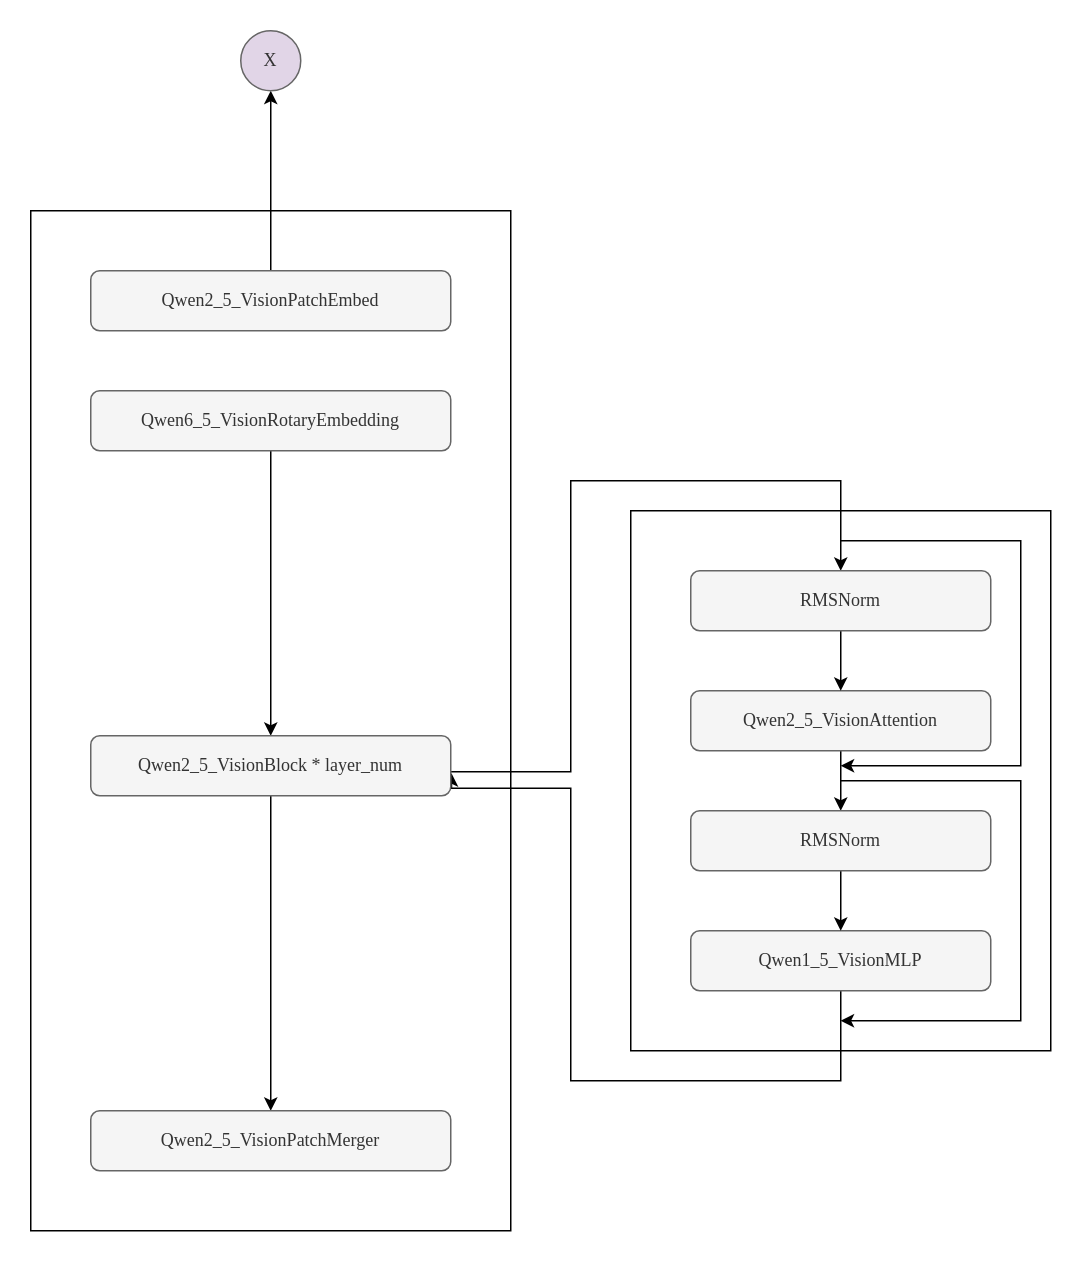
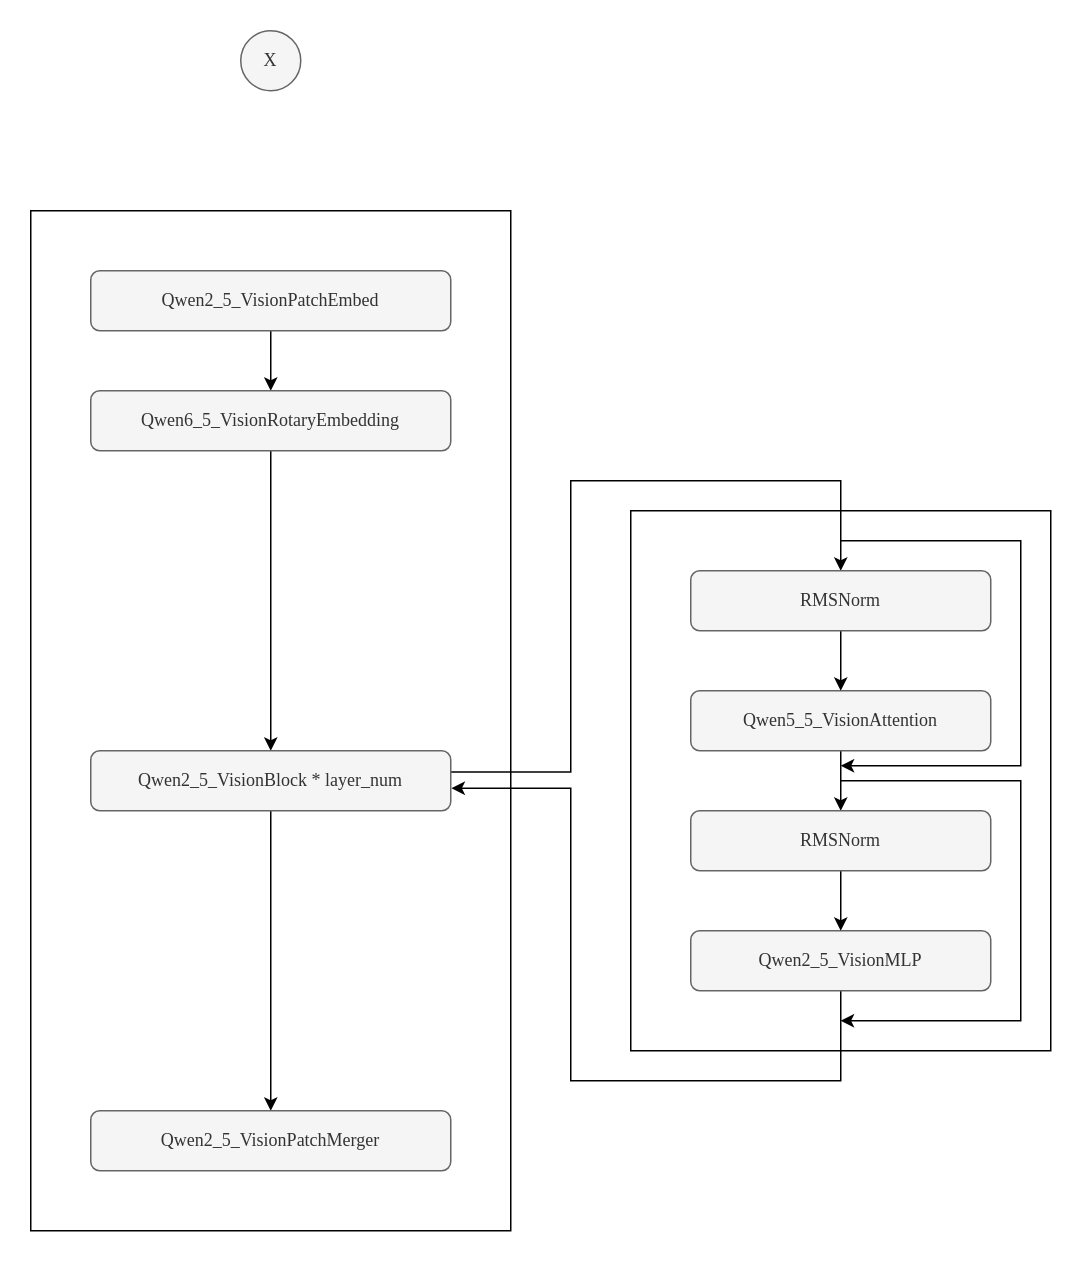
- <mxCell id="20" value="&lt;font face=&quot;Comic Sans MS&quot;&gt;X&lt;/font&gt;" style="ellipse;whiteSpace=wrap;html=1;aspect=fixed;fillColor=#e1d5e7;fontColor=#333333;strokeColor=#666666;" vertex="1" parent="1"><mxGeometry x="160" y="20" width="40" height="40" as="geometry" /></mxCell>
+ <mxCell id="20" value="&lt;font face=&quot;Comic Sans MS&quot;&gt;X&lt;/font&gt;" style="ellipse;whiteSpace=wrap;html=1;aspect=fixed;fillColor=#f5f5f5;fontColor=#333333;strokeColor=#666666;" vertex="1" parent="1"><mxGeometry x="160" y="20" width="40" height="40" as="geometry" /></mxCell>
- <mxCell id="5" value="" style="edgeStyle=orthogonalEdgeStyle;rounded=0;orthogonalLoop=1;jettySize=auto;html=1;" edge="1" parent="1" source="6" target="20"><mxGeometry relative="1" as="geometry" /></mxCell>
+ <mxCell id="5" value="" style="edgeStyle=orthogonalEdgeStyle;rounded=0;orthogonalLoop=1;jettySize=auto;html=1;" edge="1" parent="1" source="6" target="8"><mxGeometry relative="1" as="geometry" /></mxCell>
- <mxCell id="14" value="&lt;font face=&quot;Comic Sans MS&quot;&gt;Qwen2_5_VisionAttention&lt;/font&gt;" style="rounded=1;whiteSpace=wrap;html=1;fillColor=#f5f5f5;strokeColor=#666666;fontColor=#333333;" vertex="1" parent="1"><mxGeometry x="460" y="460" width="200" height="40" as="geometry" /></mxCell>
+ <mxCell id="14" value="&lt;font face=&quot;Comic Sans MS&quot;&gt;Qwen5_5_VisionAttention&lt;/font&gt;" style="rounded=1;whiteSpace=wrap;html=1;fillColor=#f5f5f5;strokeColor=#666666;fontColor=#333333;" vertex="1" parent="1"><mxGeometry x="460" y="460" width="200" height="40" as="geometry" /></mxCell>
- <mxCell id="11" value="&lt;font face=&quot;Comic Sans MS&quot;&gt;Qwen2_5_VisionBlock * layer_num&lt;/font&gt;" style="rounded=1;whiteSpace=wrap;html=1;fillColor=#f5f5f5;strokeColor=#666666;fontColor=#333333;" vertex="1" parent="1"><mxGeometry x="60" y="490" width="240" height="40" as="geometry" /></mxCell>
+ <mxCell id="11" value="&lt;font face=&quot;Comic Sans MS&quot;&gt;Qwen2_5_VisionBlock * layer_num&lt;/font&gt;" style="rounded=1;whiteSpace=wrap;html=1;fillColor=#f5f5f5;strokeColor=#666666;fontColor=#333333;" vertex="1" parent="1"><mxGeometry x="60" y="500" width="240" height="40" as="geometry" /></mxCell>
- <mxCell id="15" value="&lt;font face=&quot;Comic Sans MS&quot;&gt;Qwen1_5_VisionMLP&lt;/font&gt;" style="rounded=1;whiteSpace=wrap;html=1;fillColor=#f5f5f5;strokeColor=#666666;fontColor=#333333;" vertex="1" parent="1"><mxGeometry x="460" y="620" width="200" height="40" as="geometry" /></mxCell>
+ <mxCell id="15" value="&lt;font face=&quot;Comic Sans MS&quot;&gt;Qwen2_5_VisionMLP&lt;/font&gt;" style="rounded=1;whiteSpace=wrap;html=1;fillColor=#f5f5f5;strokeColor=#666666;fontColor=#333333;" vertex="1" parent="1"><mxGeometry x="460" y="620" width="200" height="40" as="geometry" /></mxCell>
